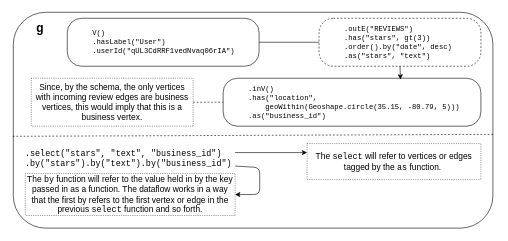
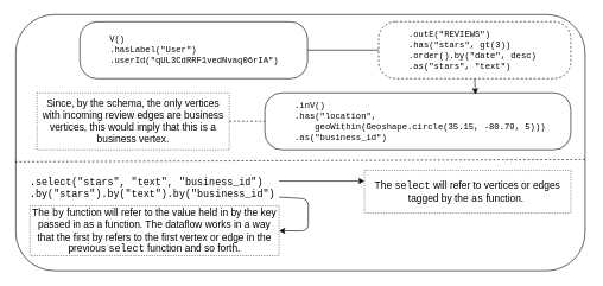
- <mxCell id="5" value="g" style="text;html=1;strokeColor=none;fillColor=none;align=center;verticalAlign=middle;whiteSpace=wrap;rounded=0;fontStyle=1;fontSize=20;" vertex="1" parent="1"><mxGeometry x="31" y="30" width="70" height="30" as="geometry" /></mxCell>
